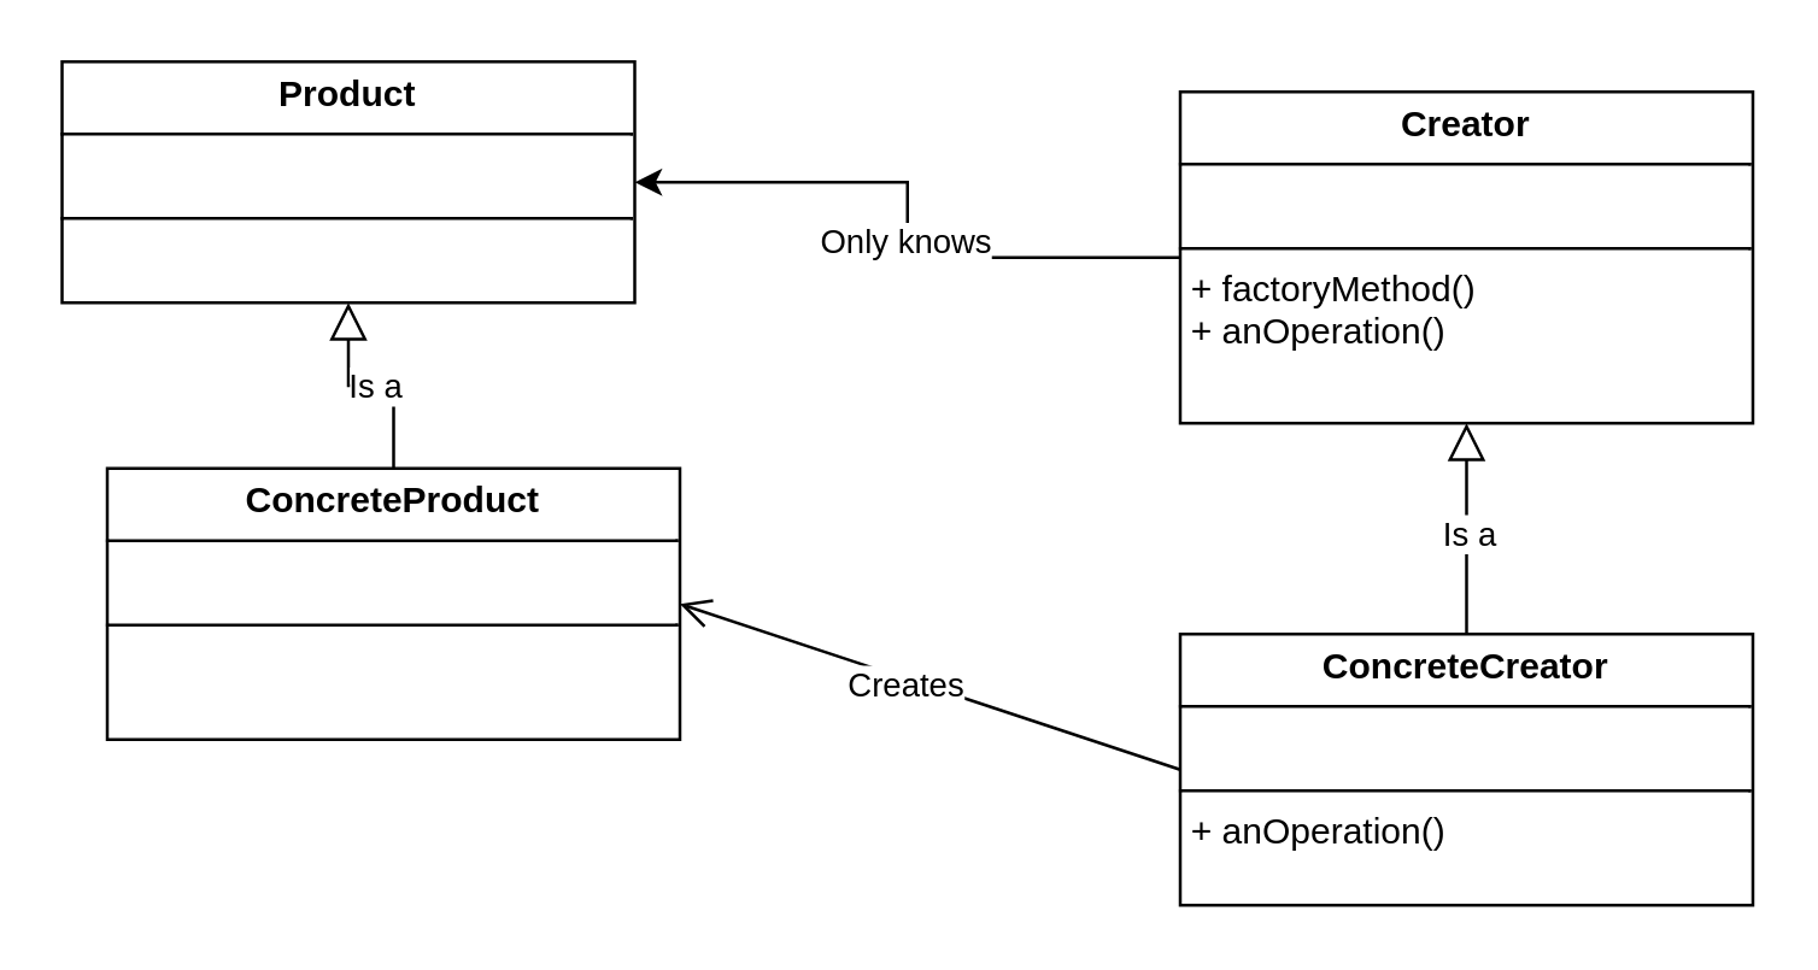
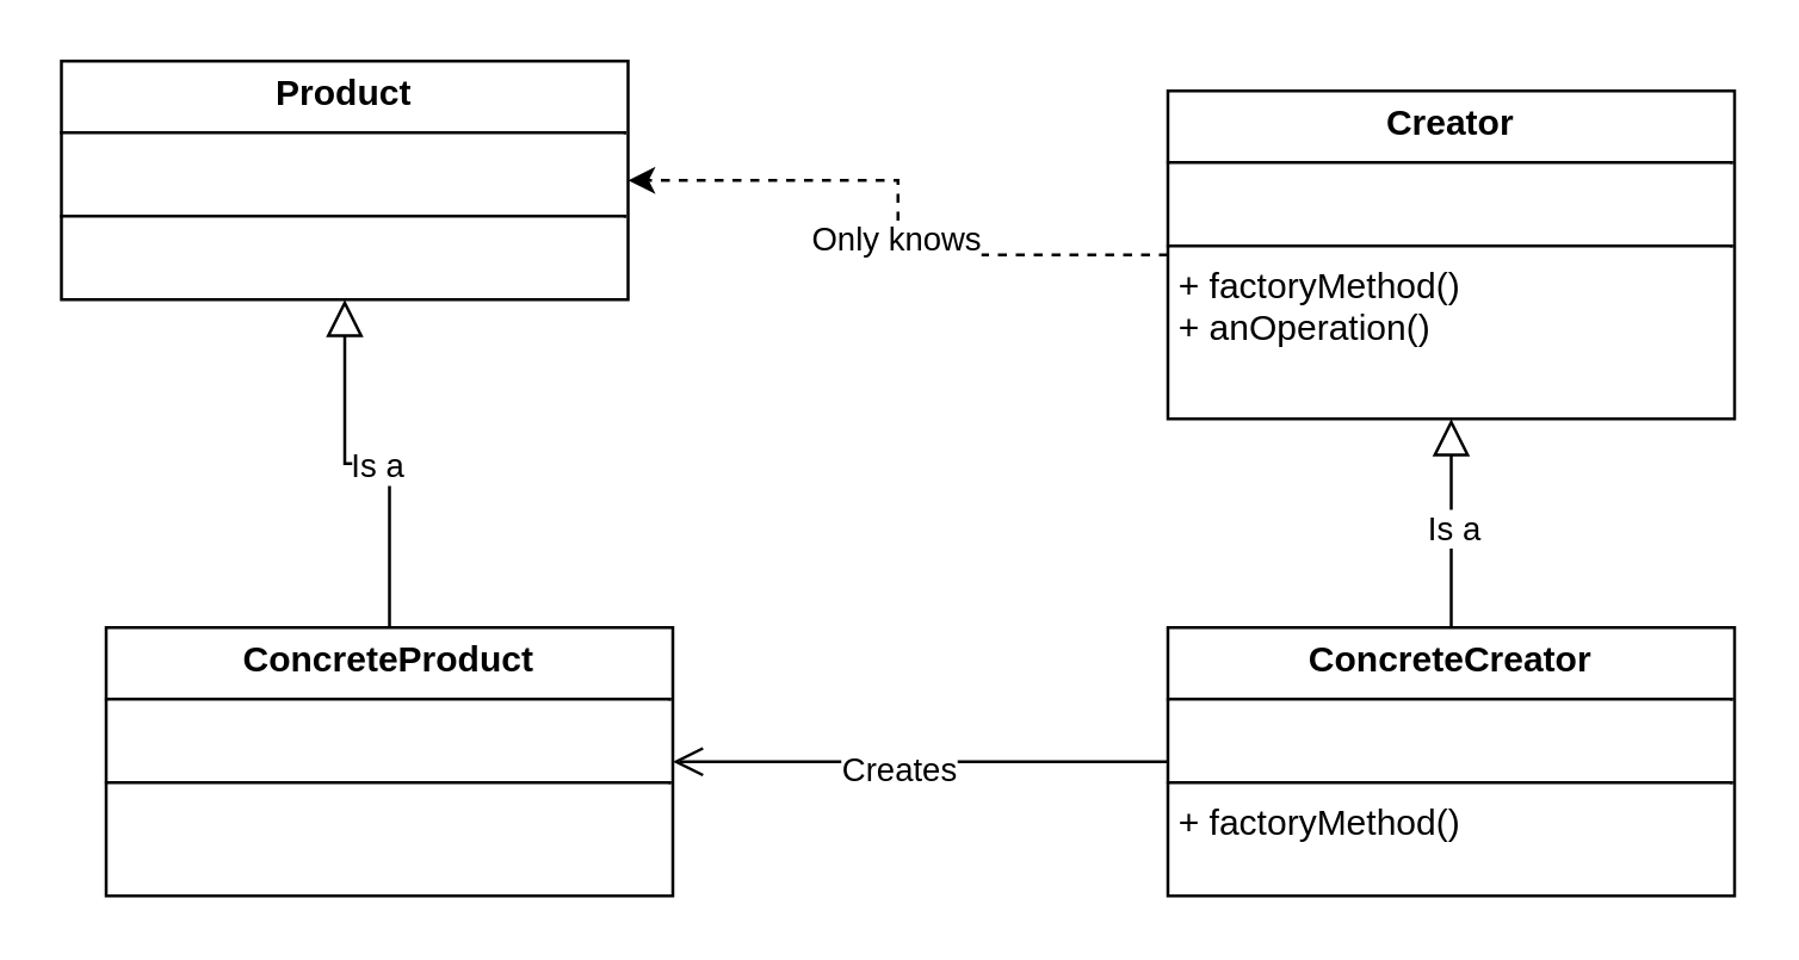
- <mxCell id="2" style="edgeStyle=orthogonalEdgeStyle;rounded=0;orthogonalLoop=1;jettySize=auto;html=1;entryX=1;entryY=0.5;entryDx=0;entryDy=0;dashed=0;" edge="1" parent="1" source="4" target="8"><mxGeometry relative="1" as="geometry" /></mxCell>
+ <mxCell id="2" style="edgeStyle=orthogonalEdgeStyle;rounded=0;orthogonalLoop=1;jettySize=auto;html=1;entryX=1;entryY=0.5;entryDx=0;entryDy=0;dashed=1;" edge="1" parent="1" source="4" target="8"><mxGeometry relative="1" as="geometry" /></mxCell>
- <mxCell id="9" value="&lt;p style=&quot;margin:0px;margin-top:4px;text-align:center;&quot;&gt;&lt;b&gt;ConcreteProduct&lt;/b&gt;&lt;/p&gt;&lt;hr size=&quot;1&quot; style=&quot;border-style:solid;&quot;&gt;&lt;p style=&quot;margin:0px;margin-left:4px;&quot;&gt;&lt;br&gt;&lt;/p&gt;&lt;hr size=&quot;1&quot; style=&quot;border-style:solid;&quot;&gt;&lt;p style=&quot;margin:0px;margin-left:4px;&quot;&gt;&lt;br&gt;&lt;/p&gt;" style="verticalAlign=top;align=left;overflow=fill;html=1;whiteSpace=wrap;" vertex="1" parent="1"><mxGeometry x="35" y="155" width="190" height="90" as="geometry" /></mxCell>
+ <mxCell id="9" value="&lt;p style=&quot;margin:0px;margin-top:4px;text-align:center;&quot;&gt;&lt;b&gt;ConcreteProduct&lt;/b&gt;&lt;/p&gt;&lt;hr size=&quot;1&quot; style=&quot;border-style:solid;&quot;&gt;&lt;p style=&quot;margin:0px;margin-left:4px;&quot;&gt;&lt;br&gt;&lt;/p&gt;&lt;hr size=&quot;1&quot; style=&quot;border-style:solid;&quot;&gt;&lt;p style=&quot;margin:0px;margin-left:4px;&quot;&gt;&lt;br&gt;&lt;/p&gt;" style="verticalAlign=top;align=left;overflow=fill;html=1;whiteSpace=wrap;" vertex="1" parent="1"><mxGeometry x="35" y="210" width="190" height="90" as="geometry" /></mxCell>
- <mxCell id="5" value="&lt;p style=&quot;margin:0px;margin-top:4px;text-align:center;&quot;&gt;&lt;b&gt;ConcreteCreator&lt;/b&gt;&lt;/p&gt;&lt;hr size=&quot;1&quot; style=&quot;border-style:solid;&quot;&gt;&lt;p style=&quot;margin:0px;margin-left:4px;&quot;&gt;&lt;br&gt;&lt;/p&gt;&lt;hr size=&quot;1&quot; style=&quot;border-style:solid;&quot;&gt;&lt;p style=&quot;margin:0px;margin-left:4px;&quot;&gt;+ anOperation()&lt;/p&gt;" style="verticalAlign=top;align=left;overflow=fill;html=1;whiteSpace=wrap;" vertex="1" parent="1"><mxGeometry x="391" y="210" width="190" height="90" as="geometry" /></mxCell>
+ <mxCell id="5" value="&lt;p style=&quot;margin:0px;margin-top:4px;text-align:center;&quot;&gt;&lt;b&gt;ConcreteCreator&lt;/b&gt;&lt;/p&gt;&lt;hr size=&quot;1&quot; style=&quot;border-style:solid;&quot;&gt;&lt;p style=&quot;margin:0px;margin-left:4px;&quot;&gt;&lt;br&gt;&lt;/p&gt;&lt;hr size=&quot;1&quot; style=&quot;border-style:solid;&quot;&gt;&lt;p style=&quot;margin:0px;margin-left:4px;&quot;&gt;+ factoryMethod()&lt;/p&gt;" style="verticalAlign=top;align=left;overflow=fill;html=1;whiteSpace=wrap;" vertex="1" parent="1"><mxGeometry x="391" y="210" width="190" height="90" as="geometry" /></mxCell>
